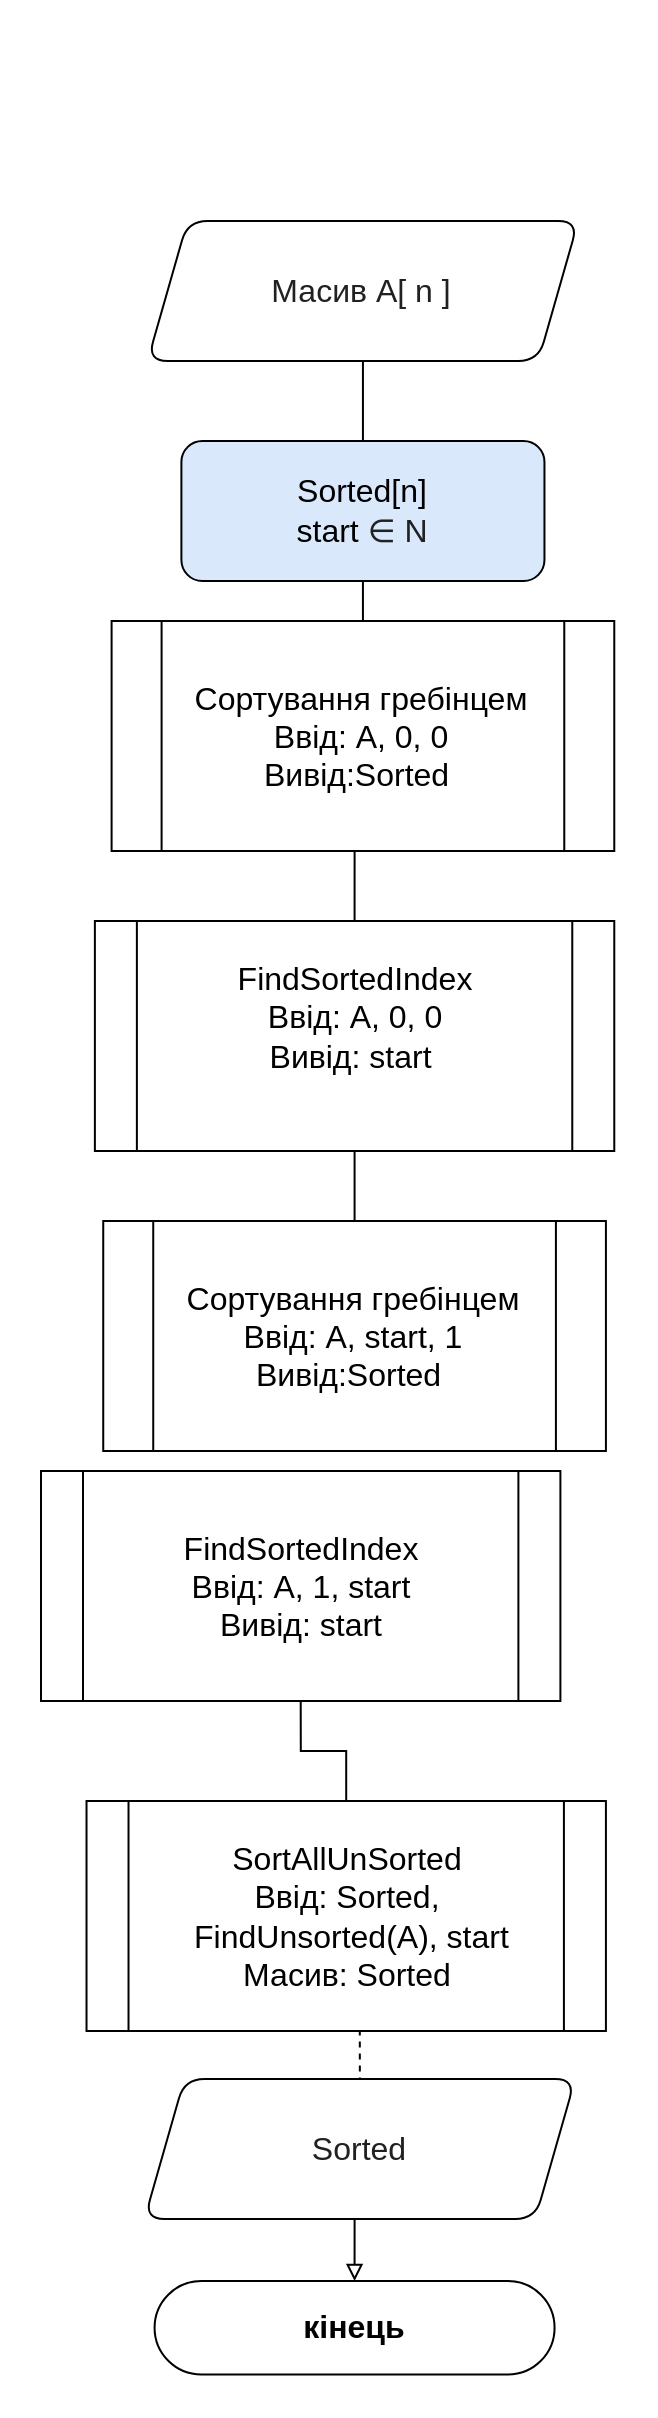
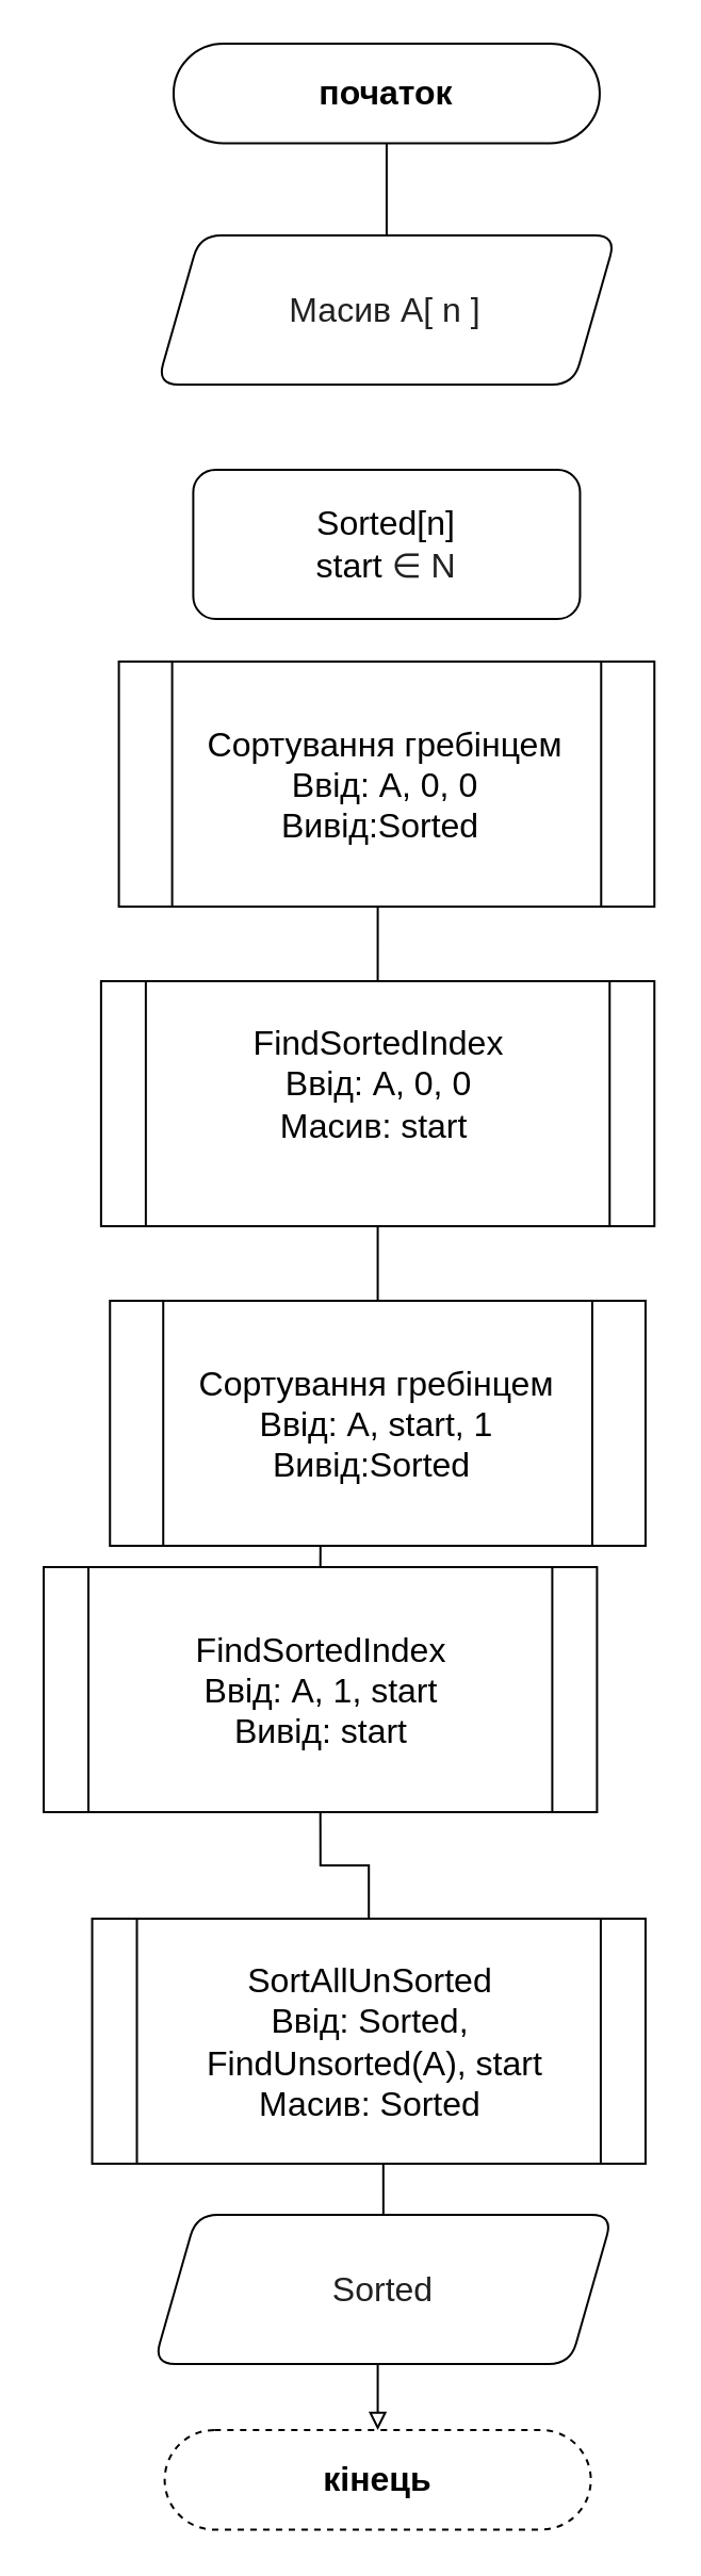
+ <mxCell id="5" value="&lt;b style=&quot;font-size: 16px;&quot;&gt;&lt;font style=&quot;font-size: 16px;&quot;&gt;початок&lt;/font&gt;&lt;/b&gt;" style="rounded=1;whiteSpace=wrap;html=1;arcSize=50;fontSize=16;" parent="1" vertex="1"><mxGeometry x="80.97" y="20" width="200" height="46.73" as="geometry" /></mxCell>
+ <mxCell id="4" style="edgeStyle=orthogonalEdgeStyle;rounded=0;orthogonalLoop=1;jettySize=auto;html=1;exitX=0.5;exitY=1;exitDx=0;exitDy=0;entryX=0.5;entryY=0;entryDx=0;entryDy=0;fontSize=16;startArrow=none;startFill=0;endArrow=none;endFill=0;" parent="1" source="5" target="2" edge="1"><mxGeometry relative="1" as="geometry" /></mxCell>
- <mxCell id="3" style="edgeStyle=orthogonalEdgeStyle;rounded=0;orthogonalLoop=1;jettySize=auto;html=1;exitX=0.5;exitY=1;exitDx=0;exitDy=0;endArrow=none;endFill=0;entryX=0.5;entryY=0;entryDx=0;entryDy=0;fontSize=16;" parent="1" source="2" target="12" edge="1"><mxGeometry x="130" y="170" as="geometry"><mxPoint x="-60" y="240" as="targetPoint" /></mxGeometry></mxCell>
- <mxCell id="12" value="&lt;span style=&quot;font-size: 16px;&quot;&gt;Sorted[n]&lt;br style=&quot;font-size: 16px;&quot;&gt;start&amp;nbsp;&lt;/span&gt;&lt;span style=&quot;color: rgb(32, 33, 34); font-family: sans-serif; font-size: 16px;&quot;&gt;∈ N&lt;/span&gt;&lt;span style=&quot;font-size: 16px;&quot;&gt;&lt;br style=&quot;font-size: 16px;&quot;&gt;&lt;/span&gt;" style="rounded=1;whiteSpace=wrap;html=1;fontSize=16;verticalAlign=middle;fillColor=#dae8fc;" vertex="1" parent="1"><mxGeometry x="90.2" y="220" width="181.53" height="70" as="geometry" /></mxCell>
+ <mxCell id="12" value="&lt;span style=&quot;font-size: 16px;&quot;&gt;Sorted[n]&lt;br style=&quot;font-size: 16px;&quot;&gt;start&amp;nbsp;&lt;/span&gt;&lt;span style=&quot;color: rgb(32, 33, 34); font-family: sans-serif; font-size: 16px;&quot;&gt;∈ N&lt;/span&gt;&lt;span style=&quot;font-size: 16px;&quot;&gt;&lt;br style=&quot;font-size: 16px;&quot;&gt;&lt;/span&gt;" style="rounded=1;whiteSpace=wrap;html=1;fontSize=16;verticalAlign=middle;" vertex="1" parent="1"><mxGeometry x="90.2" y="220" width="181.53" height="70" as="geometry" /></mxCell>
- <mxCell id="11" style="edgeStyle=orthogonalEdgeStyle;rounded=0;sketch=0;orthogonalLoop=1;jettySize=auto;html=1;exitX=0.5;exitY=1;exitDx=0;exitDy=0;entryX=0.5;entryY=0;entryDx=0;entryDy=0;fontSize=16;endArrow=none;endFill=0;" edge="1" parent="1" source="12" target="8"><mxGeometry relative="1" as="geometry" /></mxCell>
- <mxCell id="10" value="&lt;span style=&quot;background-color: rgb(255 , 255 , 255) ; font-size: 16px&quot;&gt;&lt;font face=&quot;helvetica&quot; style=&quot;font-size: 16px&quot;&gt;FindSortedIndex&lt;/font&gt;&lt;br style=&quot;font-size: 16px&quot;&gt;&lt;font face=&quot;helvetica&quot; style=&quot;font-size: 16px&quot;&gt;Ввід: A, 0, 0&lt;/font&gt;&lt;br style=&quot;font-family: &amp;#34;helvetica&amp;#34; ; font-size: 16px&quot;&gt;&lt;span style=&quot;font-size: 16px ; font-family: &amp;#34;helvetica&amp;#34;&quot;&gt;Вивід: start&amp;nbsp;&lt;br style=&quot;font-size: 16px&quot;&gt;&amp;nbsp;&lt;/span&gt;&lt;/span&gt;&lt;font face=&quot;Helvetica&quot; style=&quot;font-size: 16px&quot;&gt;&lt;br style=&quot;font-size: 16px&quot;&gt;&lt;/font&gt;" style="shape=process;whiteSpace=wrap;html=1;backgroundOutline=1;labelBackgroundColor=#FFFFFF;fontFamily=Comic Sans MS;fontSize=16;size=0.079;" vertex="1" parent="1"><mxGeometry x="46.94" y="460" width="259.7" height="115" as="geometry" /></mxCell>
+ <mxCell id="10" value="&lt;span style=&quot;background-color: rgb(255 , 255 , 255) ; font-size: 16px&quot;&gt;&lt;font face=&quot;helvetica&quot; style=&quot;font-size: 16px&quot;&gt;FindSortedIndex&lt;/font&gt;&lt;br style=&quot;font-size: 16px&quot;&gt;&lt;font face=&quot;helvetica&quot; style=&quot;font-size: 16px&quot;&gt;Ввід: A, 0, 0&lt;/font&gt;&lt;br style=&quot;font-family: &amp;#34;helvetica&amp;#34; ; font-size: 16px&quot;&gt;&lt;span style=&quot;font-size: 16px ; font-family: &amp;#34;helvetica&amp;#34;&quot;&gt;Масив: start&amp;nbsp;&lt;br style=&quot;font-size: 16px&quot;&gt;&amp;nbsp;&lt;/span&gt;&lt;/span&gt;&lt;font face=&quot;Helvetica&quot; style=&quot;font-size: 16px&quot;&gt;&lt;br style=&quot;font-size: 16px&quot;&gt;&lt;/font&gt;" style="shape=process;whiteSpace=wrap;html=1;backgroundOutline=1;labelBackgroundColor=#FFFFFF;fontFamily=Comic Sans MS;fontSize=16;size=0.079;" vertex="1" parent="1"><mxGeometry x="46.94" y="460" width="259.7" height="115" as="geometry" /></mxCell>
+ <mxCell id="13" style="edgeStyle=orthogonalEdgeStyle;rounded=0;sketch=0;orthogonalLoop=1;jettySize=auto;html=1;exitX=0.5;exitY=1;exitDx=0;exitDy=0;entryX=0.5;entryY=0;entryDx=0;entryDy=0;fontSize=16;endArrow=none;endFill=0;" edge="1" parent="1" source="14" target="16"><mxGeometry relative="1" as="geometry" /></mxCell>
- <mxCell id="17" style="edgeStyle=orthogonalEdgeStyle;rounded=0;sketch=0;orthogonalLoop=1;jettySize=auto;html=1;exitX=0.5;exitY=1;exitDx=0;exitDy=0;entryX=0.5;entryY=0;entryDx=0;entryDy=0;fontFamily=Helvetica;fontSize=16;endArrow=none;endFill=0;dashed=1;" edge="1" parent="1" source="18" target="20"><mxGeometry relative="1" as="geometry" /></mxCell>
+ <mxCell id="17" style="edgeStyle=orthogonalEdgeStyle;rounded=0;sketch=0;orthogonalLoop=1;jettySize=auto;html=1;exitX=0.5;exitY=1;exitDx=0;exitDy=0;entryX=0.5;entryY=0;entryDx=0;entryDy=0;fontFamily=Helvetica;fontSize=16;endArrow=none;endFill=0;" edge="1" parent="1" source="18" target="20"><mxGeometry relative="1" as="geometry" /></mxCell>
- <mxCell id="6" value="&lt;b style=&quot;font-size: 16px;&quot;&gt;&lt;font style=&quot;font-size: 16px;&quot;&gt;кінець&lt;/font&gt;&lt;/b&gt;" style="rounded=1;whiteSpace=wrap;html=1;arcSize=50;fontSize=16;" parent="1" vertex="1"><mxGeometry x="76.79" y="1140" width="200" height="46.73" as="geometry" /></mxCell>
+ <mxCell id="6" value="&lt;b style=&quot;font-size: 16px;&quot;&gt;&lt;font style=&quot;font-size: 16px;&quot;&gt;кінець&lt;/font&gt;&lt;/b&gt;" style="rounded=1;whiteSpace=wrap;html=1;arcSize=50;fontSize=16;dashed=1;" parent="1" vertex="1"><mxGeometry x="76.79" y="1140" width="200" height="46.73" as="geometry" /></mxCell>
